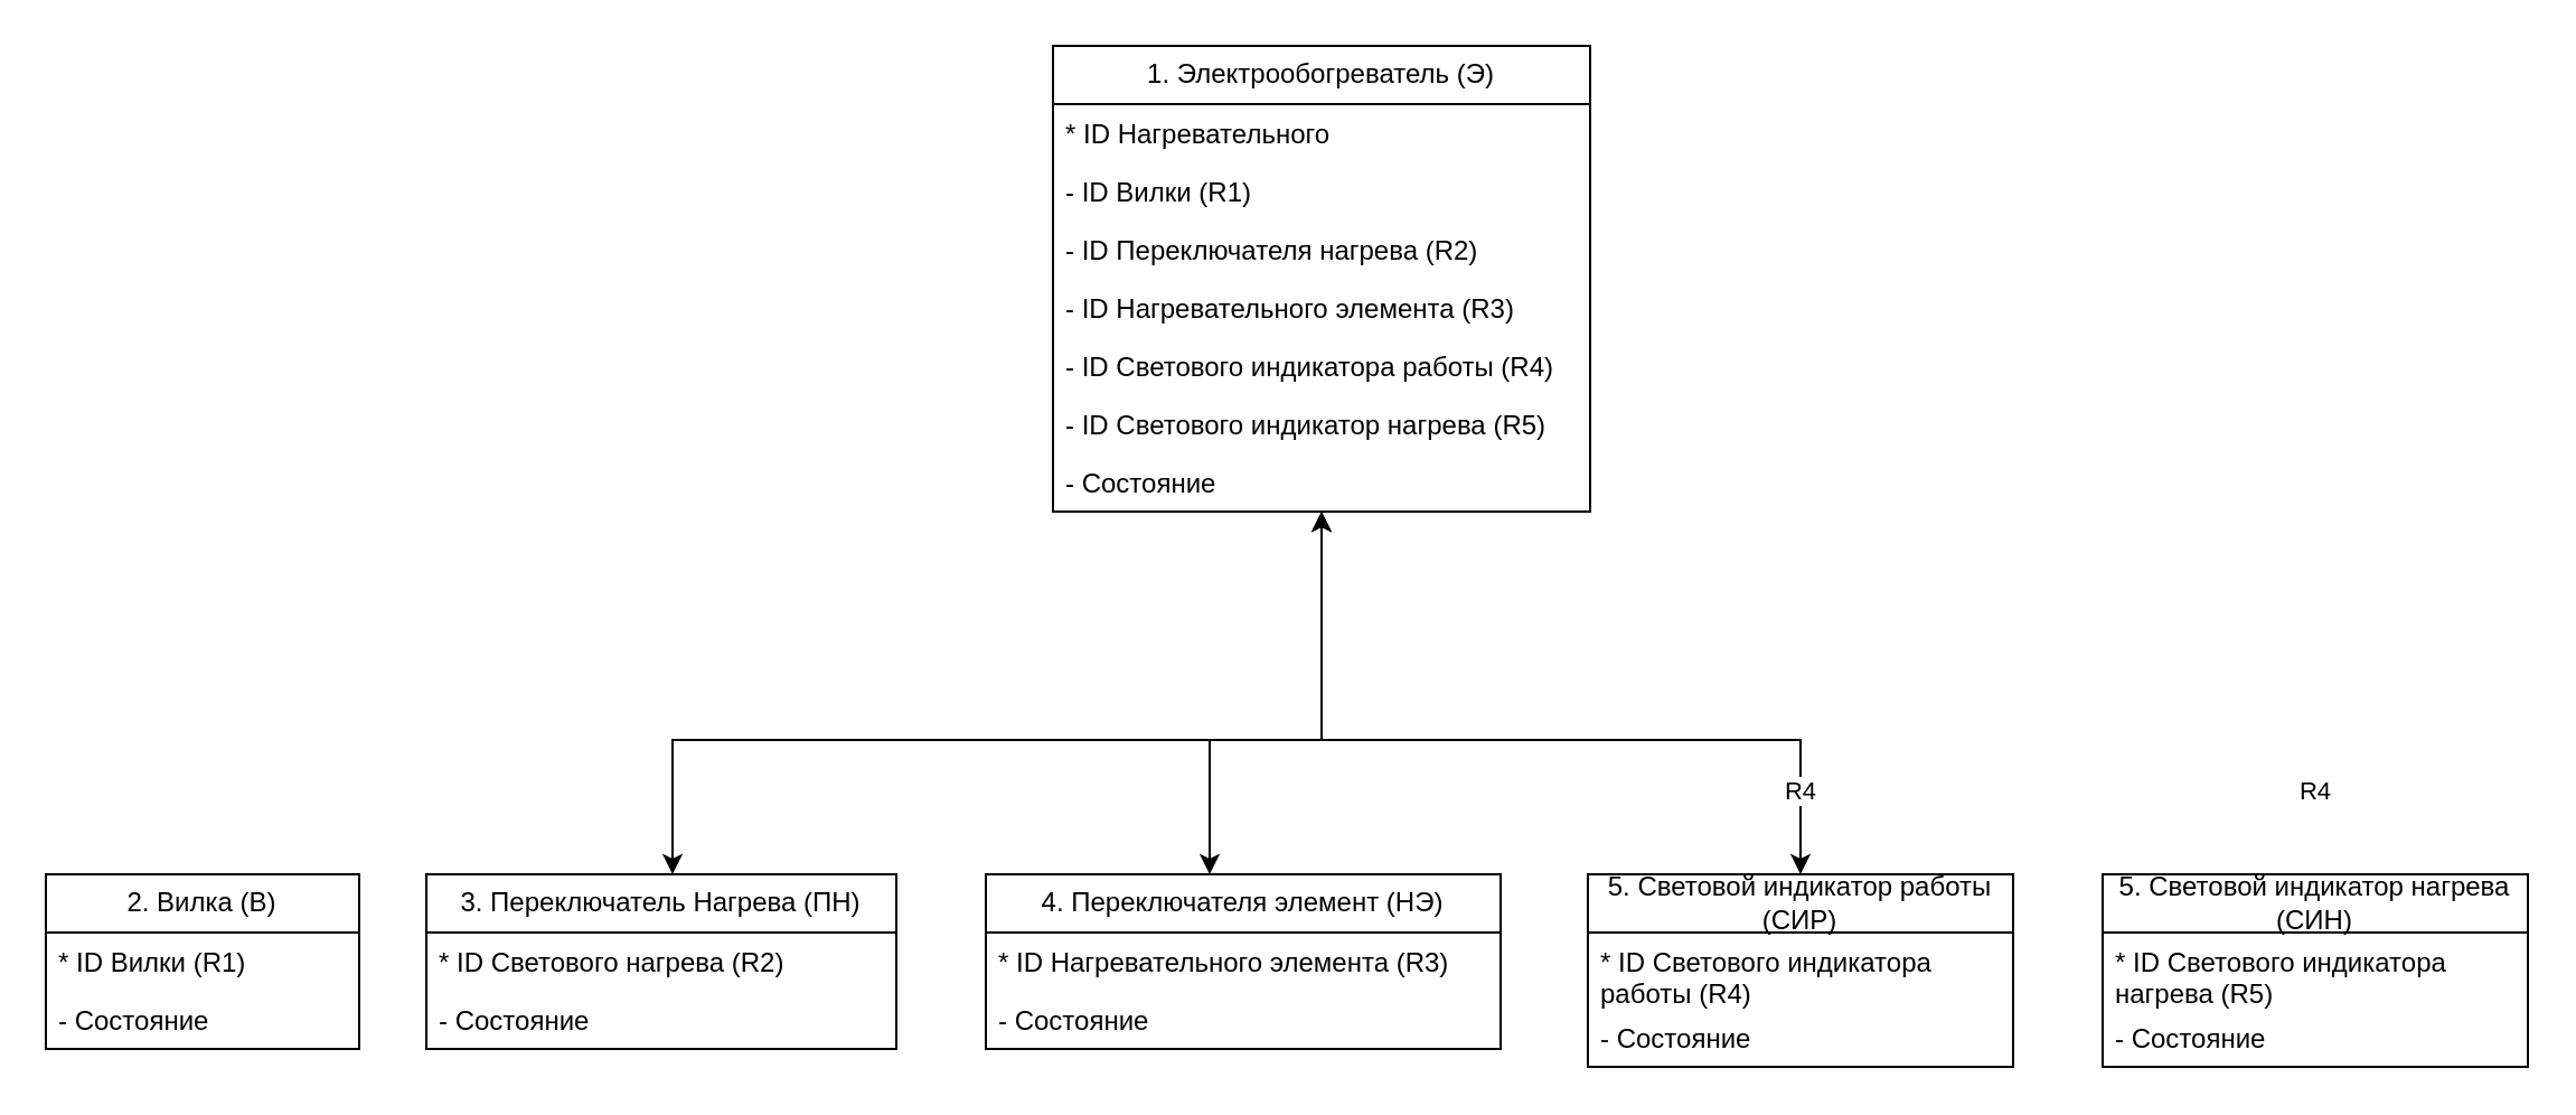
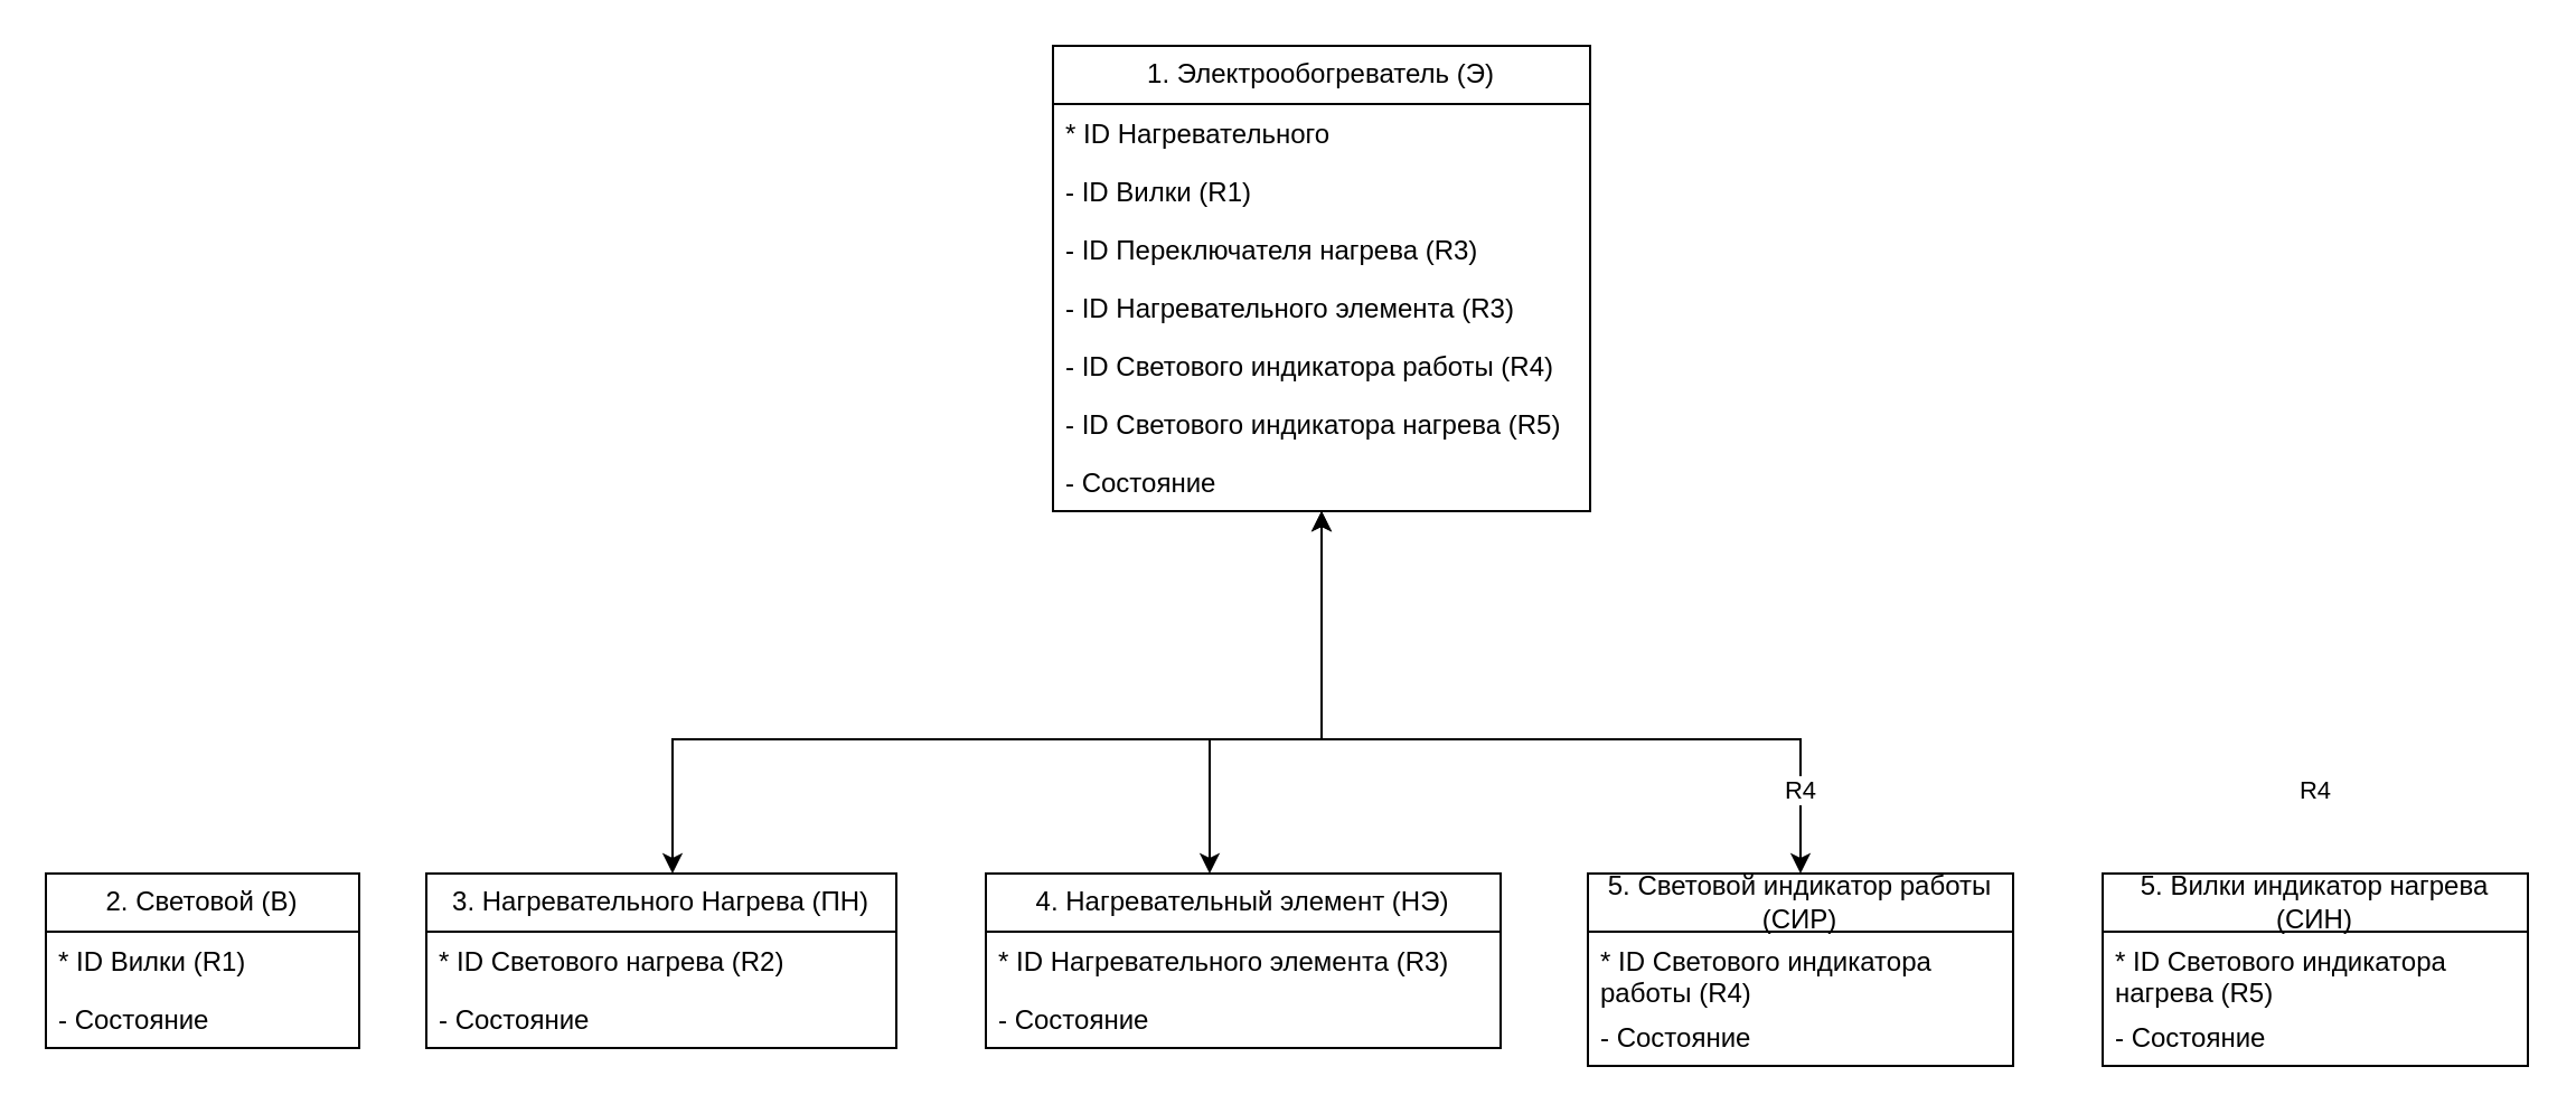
- <mxCell id="5" value="- ID Переключателя нагрева (R2)" style="text;strokeColor=none;fillColor=none;align=left;verticalAlign=top;spacingLeft=4;spacingRight=4;overflow=hidden;rotatable=0;points=[[0,0.5],[1,0.5]];portConstraint=eastwest;whiteSpace=wrap;html=1;" parent="2" vertex="1"><mxGeometry y="78" width="240" height="26" as="geometry" /></mxCell>
+ <mxCell id="5" value="- ID Переключателя нагрева (R3)" style="text;strokeColor=none;fillColor=none;align=left;verticalAlign=top;spacingLeft=4;spacingRight=4;overflow=hidden;rotatable=0;points=[[0,0.5],[1,0.5]];portConstraint=eastwest;whiteSpace=wrap;html=1;" parent="2" vertex="1"><mxGeometry y="78" width="240" height="26" as="geometry" /></mxCell>
- <mxCell id="8" value="- ID Светового индикатор нагрева (R5)" style="text;strokeColor=none;fillColor=none;align=left;verticalAlign=top;spacingLeft=4;spacingRight=4;overflow=hidden;rotatable=0;points=[[0,0.5],[1,0.5]];portConstraint=eastwest;whiteSpace=wrap;html=1;" vertex="1" parent="2"><mxGeometry y="156" width="240" height="26" as="geometry" /></mxCell>
+ <mxCell id="8" value="- ID Светового индикатора нагрева (R5)" style="text;strokeColor=none;fillColor=none;align=left;verticalAlign=top;spacingLeft=4;spacingRight=4;overflow=hidden;rotatable=0;points=[[0,0.5],[1,0.5]];portConstraint=eastwest;whiteSpace=wrap;html=1;" vertex="1" parent="2"><mxGeometry y="156" width="240" height="26" as="geometry" /></mxCell>
- <mxCell id="10" value="2. Вилка (В)" style="swimlane;fontStyle=0;childLayout=stackLayout;horizontal=1;startSize=26;fillColor=none;horizontalStack=0;resizeParent=1;resizeParentMax=0;resizeLast=0;collapsible=1;marginBottom=0;whiteSpace=wrap;html=1;" parent="1" vertex="1"><mxGeometry x="20" y="390" width="140" height="78" as="geometry" /></mxCell>
+ <mxCell id="10" value="2. Световой (В)" style="swimlane;fontStyle=0;childLayout=stackLayout;horizontal=1;startSize=26;fillColor=none;horizontalStack=0;resizeParent=1;resizeParentMax=0;resizeLast=0;collapsible=1;marginBottom=0;whiteSpace=wrap;html=1;" parent="1" vertex="1"><mxGeometry x="20" y="390" width="140" height="78" as="geometry" /></mxCell>
- <mxCell id="14" value="3. Переключатель Нагрева (ПН)" style="swimlane;fontStyle=0;childLayout=stackLayout;horizontal=1;startSize=26;fillColor=none;horizontalStack=0;resizeParent=1;resizeParentMax=0;resizeLast=0;collapsible=1;marginBottom=0;whiteSpace=wrap;html=1;" parent="1" vertex="1"><mxGeometry x="190" y="390" width="210" height="78" as="geometry" /></mxCell>
+ <mxCell id="14" value="3. Нагревательного Нагрева (ПН)" style="swimlane;fontStyle=0;childLayout=stackLayout;horizontal=1;startSize=26;fillColor=none;horizontalStack=0;resizeParent=1;resizeParentMax=0;resizeLast=0;collapsible=1;marginBottom=0;whiteSpace=wrap;html=1;" parent="1" vertex="1"><mxGeometry x="190" y="390" width="210" height="78" as="geometry" /></mxCell>
- <mxCell id="18" value="4. Переключателя элемент (НЭ)" style="swimlane;fontStyle=0;childLayout=stackLayout;horizontal=1;startSize=26;fillColor=none;horizontalStack=0;resizeParent=1;resizeParentMax=0;resizeLast=0;collapsible=1;marginBottom=0;whiteSpace=wrap;html=1;" parent="1" vertex="1"><mxGeometry x="440" y="390" width="230" height="78" as="geometry" /></mxCell>
+ <mxCell id="18" value="4. Нагревательный элемент (НЭ)" style="swimlane;fontStyle=0;childLayout=stackLayout;horizontal=1;startSize=26;fillColor=none;horizontalStack=0;resizeParent=1;resizeParentMax=0;resizeLast=0;collapsible=1;marginBottom=0;whiteSpace=wrap;html=1;" parent="1" vertex="1"><mxGeometry x="440" y="390" width="230" height="78" as="geometry" /></mxCell>
- <mxCell id="26" value="5. Световой индикатор нагрева (СИН)" style="swimlane;fontStyle=0;childLayout=stackLayout;horizontal=1;startSize=26;fillColor=none;horizontalStack=0;resizeParent=1;resizeParentMax=0;resizeLast=0;collapsible=1;marginBottom=0;whiteSpace=wrap;html=1;" vertex="1" parent="1"><mxGeometry x="939" y="390" width="190" height="86" as="geometry" /></mxCell>
+ <mxCell id="26" value="5. Вилки индикатор нагрева (СИН)" style="swimlane;fontStyle=0;childLayout=stackLayout;horizontal=1;startSize=26;fillColor=none;horizontalStack=0;resizeParent=1;resizeParentMax=0;resizeLast=0;collapsible=1;marginBottom=0;whiteSpace=wrap;html=1;" vertex="1" parent="1"><mxGeometry x="939" y="390" width="190" height="86" as="geometry" /></mxCell>
